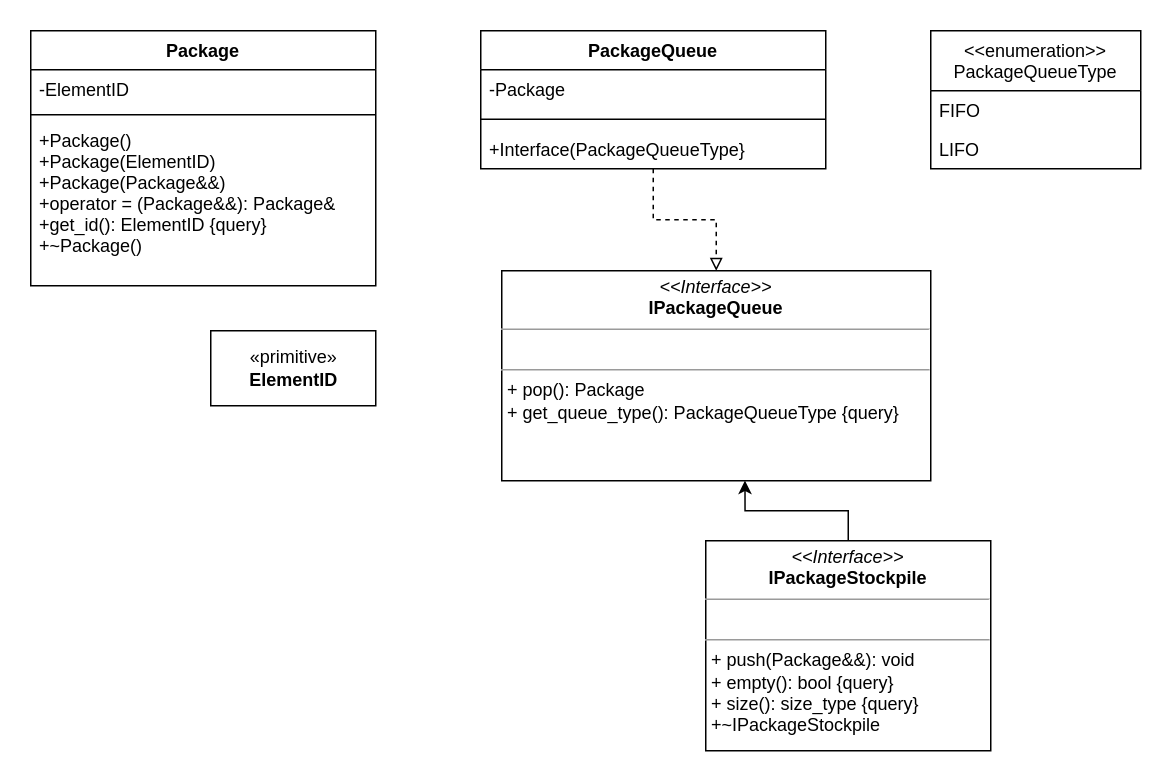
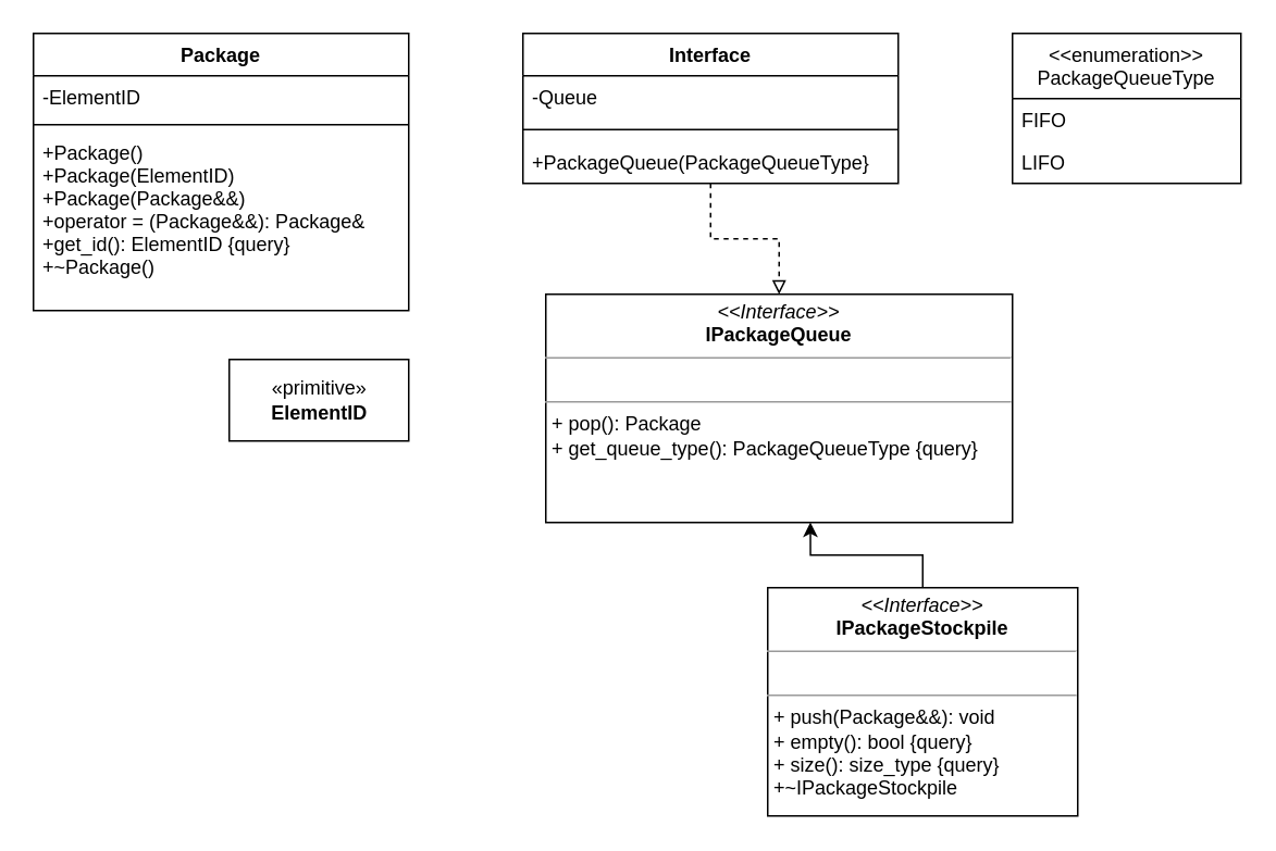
- <mxCell id="3" value="PackageQueue" style="swimlane;fontStyle=1;align=center;verticalAlign=top;childLayout=stackLayout;horizontal=1;startSize=26;horizontalStack=0;resizeParent=1;resizeParentMax=0;resizeLast=0;collapsible=1;marginBottom=0;" vertex="1" parent="1"><mxGeometry x="320" y="20" width="230" height="92" as="geometry" /></mxCell>
+ <mxCell id="3" value="Interface" style="swimlane;fontStyle=1;align=center;verticalAlign=top;childLayout=stackLayout;horizontal=1;startSize=26;horizontalStack=0;resizeParent=1;resizeParentMax=0;resizeLast=0;collapsible=1;marginBottom=0;" vertex="1" parent="1"><mxGeometry x="320" y="20" width="230" height="92" as="geometry" /></mxCell>
- <mxCell id="4" value="-Package" style="text;strokeColor=none;fillColor=none;align=left;verticalAlign=top;spacingLeft=4;spacingRight=4;overflow=hidden;rotatable=0;points=[[0,0.5],[1,0.5]];portConstraint=eastwest;" vertex="1" parent="3"><mxGeometry y="26" width="230" height="26" as="geometry" /></mxCell>
+ <mxCell id="4" value="-Queue" style="text;strokeColor=none;fillColor=none;align=left;verticalAlign=top;spacingLeft=4;spacingRight=4;overflow=hidden;rotatable=0;points=[[0,0.5],[1,0.5]];portConstraint=eastwest;" vertex="1" parent="3"><mxGeometry y="26" width="230" height="26" as="geometry" /></mxCell>
- <mxCell id="6" value="+Interface(PackageQueueType}" style="text;strokeColor=none;fillColor=none;align=left;verticalAlign=top;spacingLeft=4;spacingRight=4;overflow=hidden;rotatable=0;points=[[0,0.5],[1,0.5]];portConstraint=eastwest;" vertex="1" parent="3"><mxGeometry y="66" width="230" height="26" as="geometry" /></mxCell>
+ <mxCell id="6" value="+PackageQueue(PackageQueueType}" style="text;strokeColor=none;fillColor=none;align=left;verticalAlign=top;spacingLeft=4;spacingRight=4;overflow=hidden;rotatable=0;points=[[0,0.5],[1,0.5]];portConstraint=eastwest;" vertex="1" parent="3"><mxGeometry y="66" width="230" height="26" as="geometry" /></mxCell>
